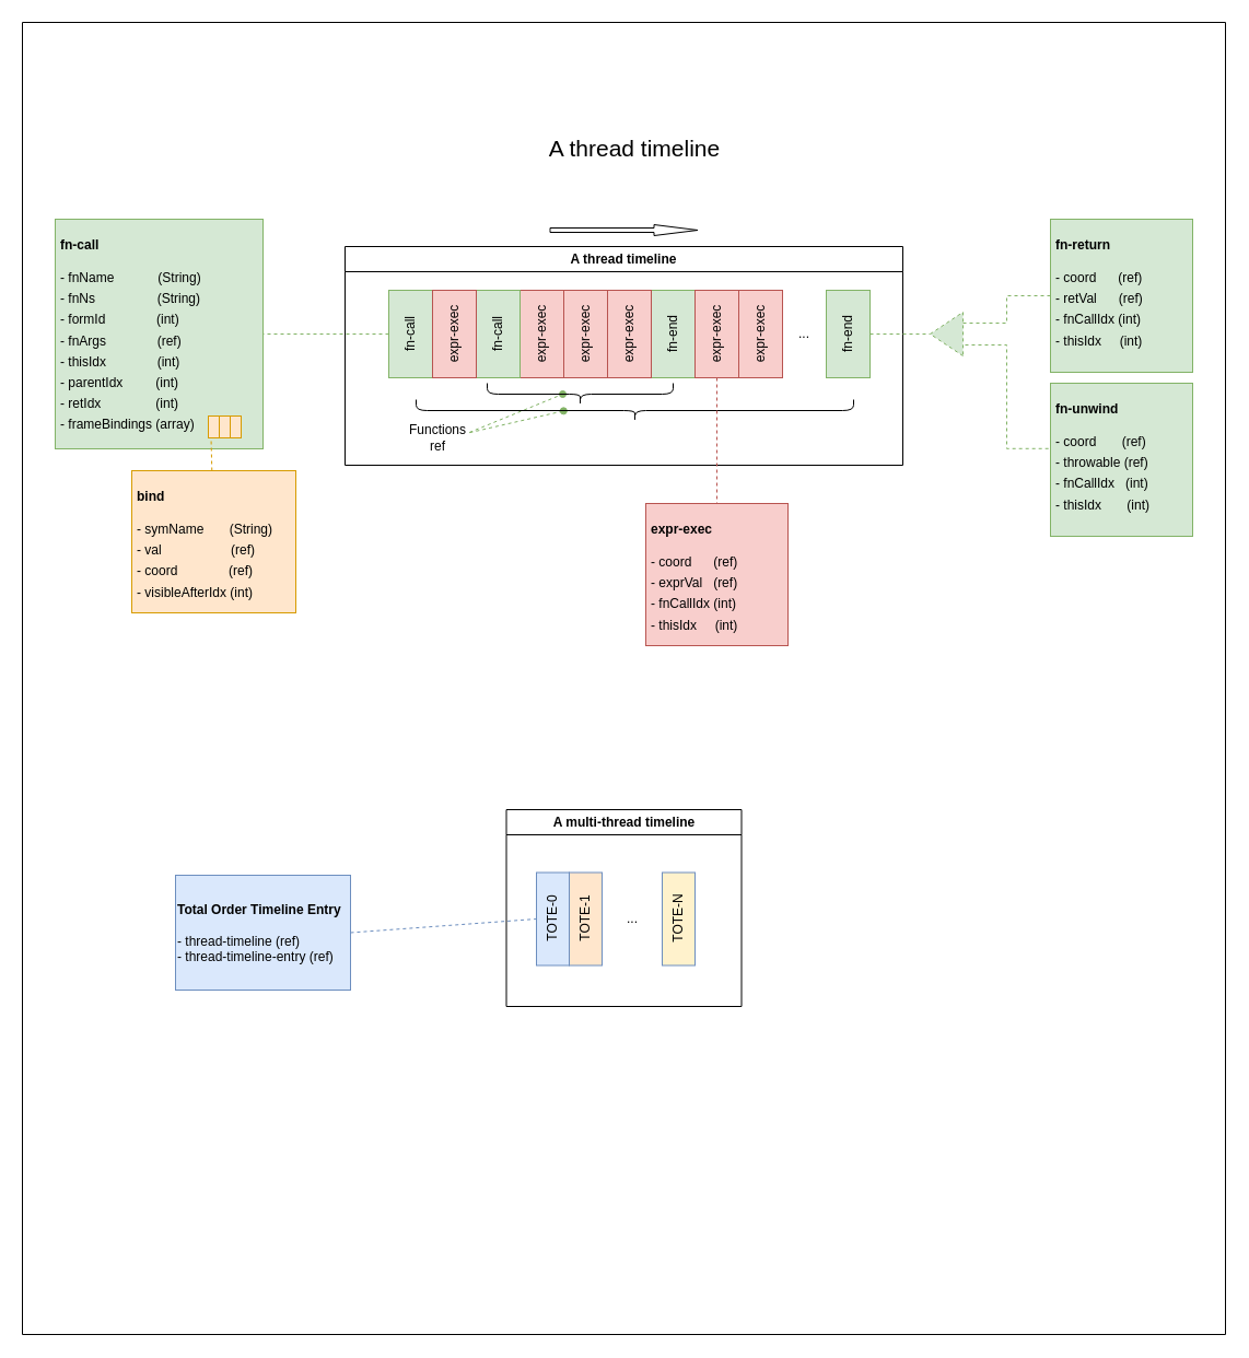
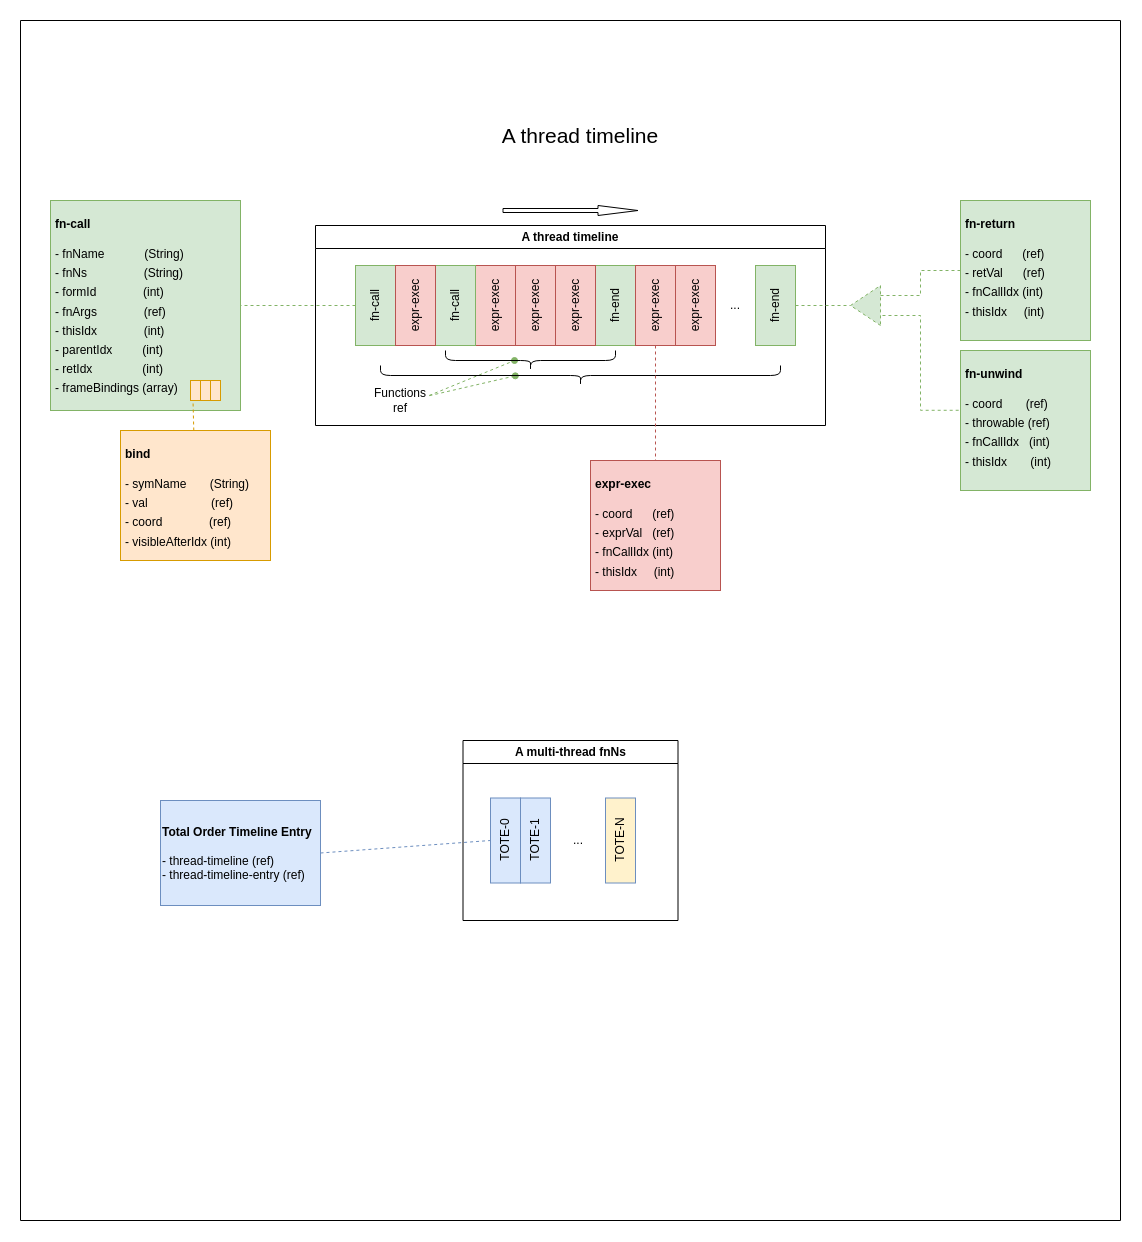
- <mxCell id="38" value="A multi-thread timeline" style="swimlane;whiteSpace=wrap;html=1;" vertex="1" parent="2"><mxGeometry x="442.5" y="720" width="215" height="180" as="geometry" /></mxCell>
+ <mxCell id="38" value="A multi-thread fnNs" style="swimlane;whiteSpace=wrap;html=1;" vertex="1" parent="2"><mxGeometry x="442.5" y="720" width="215" height="180" as="geometry" /></mxCell>
- <mxCell id="40" value="TOTE-1" style="rounded=0;whiteSpace=wrap;html=1;flipV=1;rotation=-90;fillColor=#ffe6cc;strokeColor=#6c8ebf;" vertex="1" parent="38"><mxGeometry x="30" y="85" width="85" height="30" as="geometry" /></mxCell>
+ <mxCell id="40" value="TOTE-1" style="rounded=0;whiteSpace=wrap;html=1;flipV=1;rotation=-90;fillColor=#dae8fc;strokeColor=#6c8ebf;" vertex="1" parent="38"><mxGeometry x="30" y="85" width="85" height="30" as="geometry" /></mxCell>
